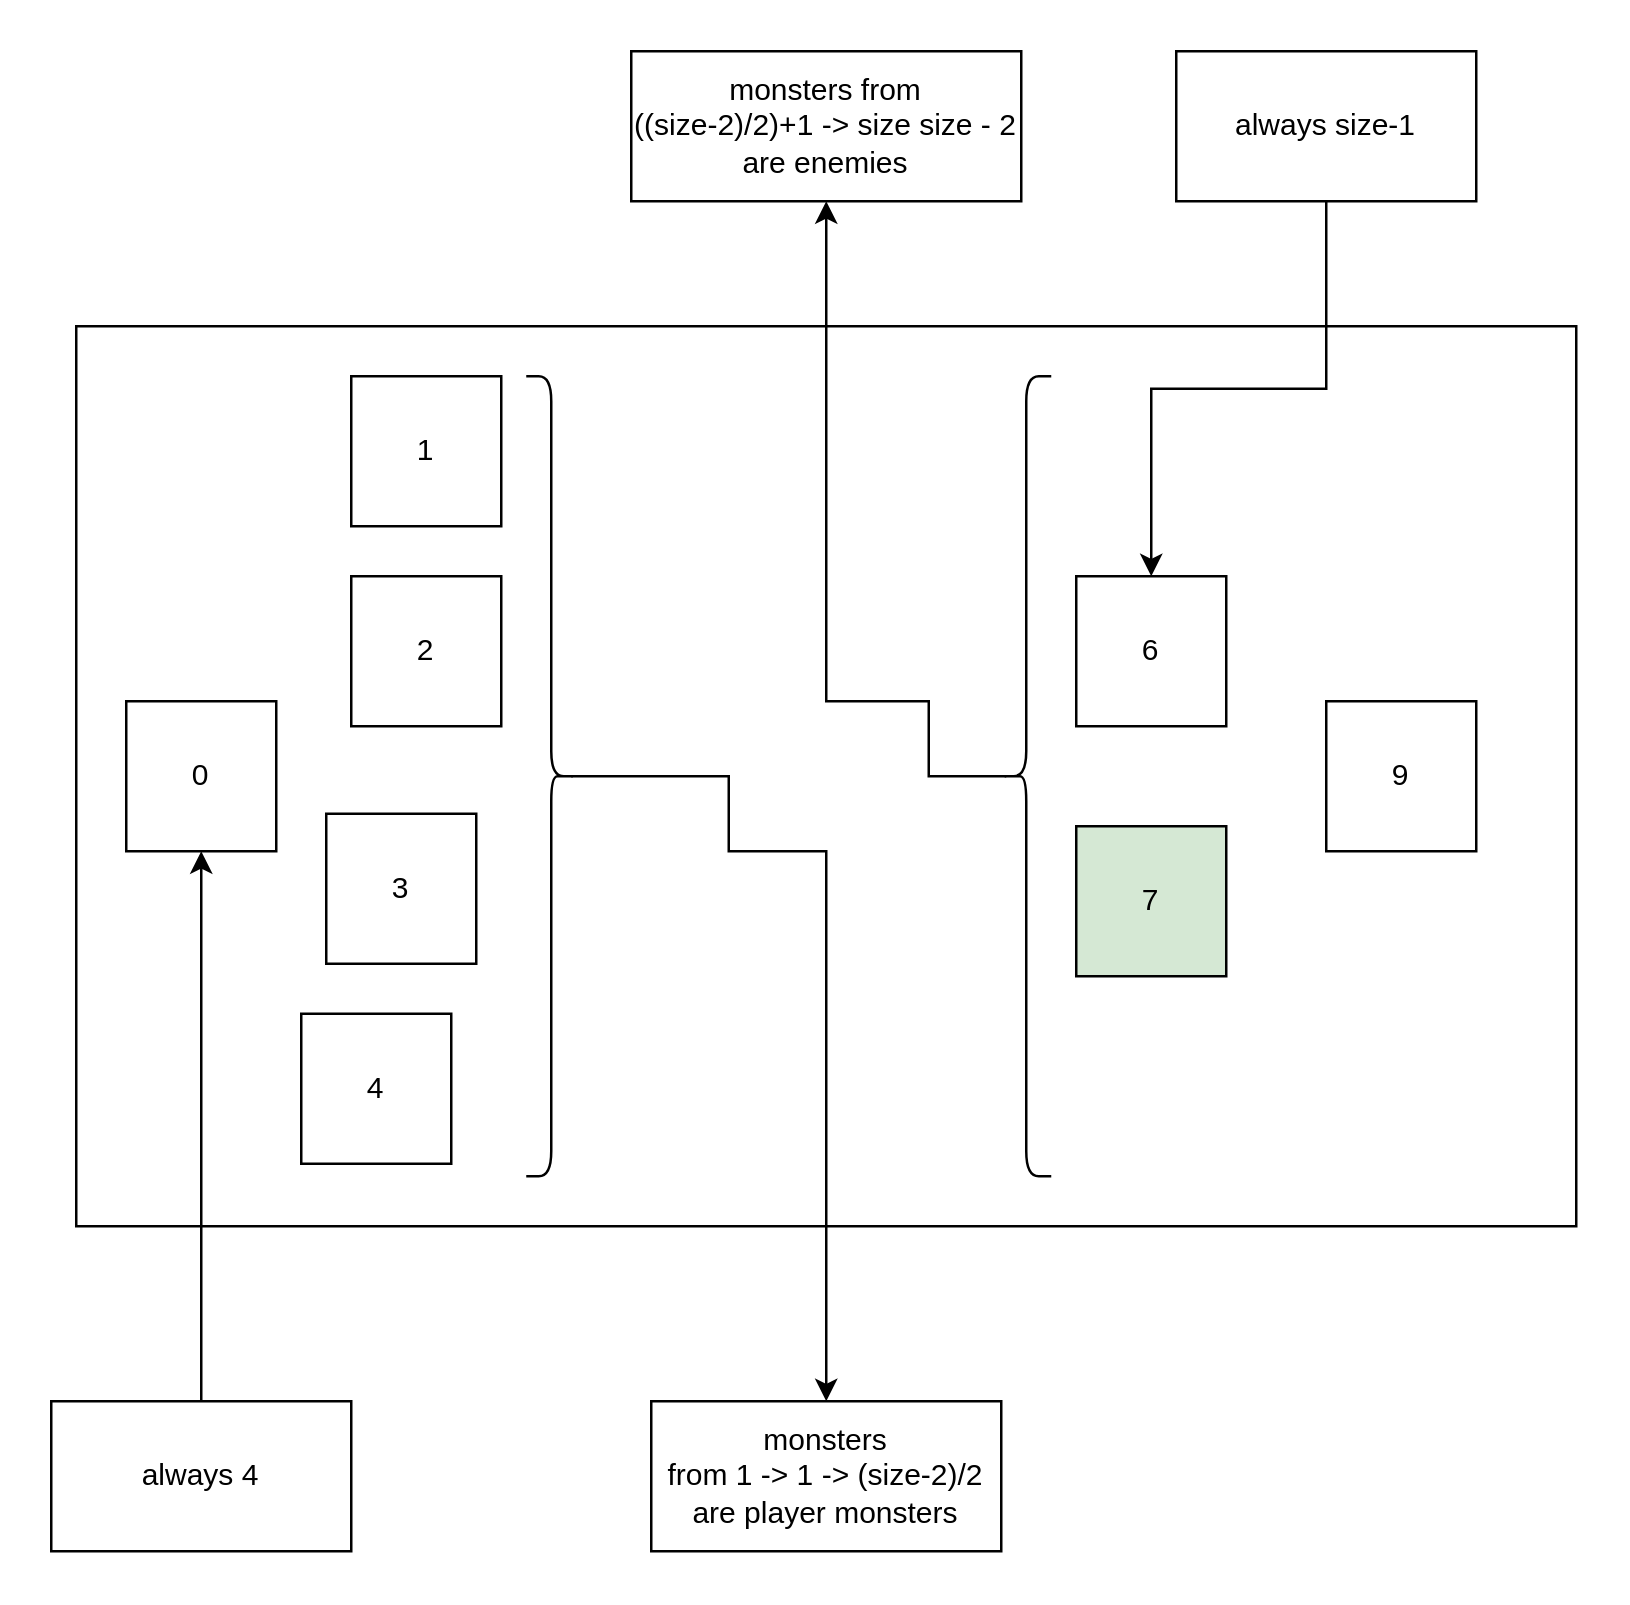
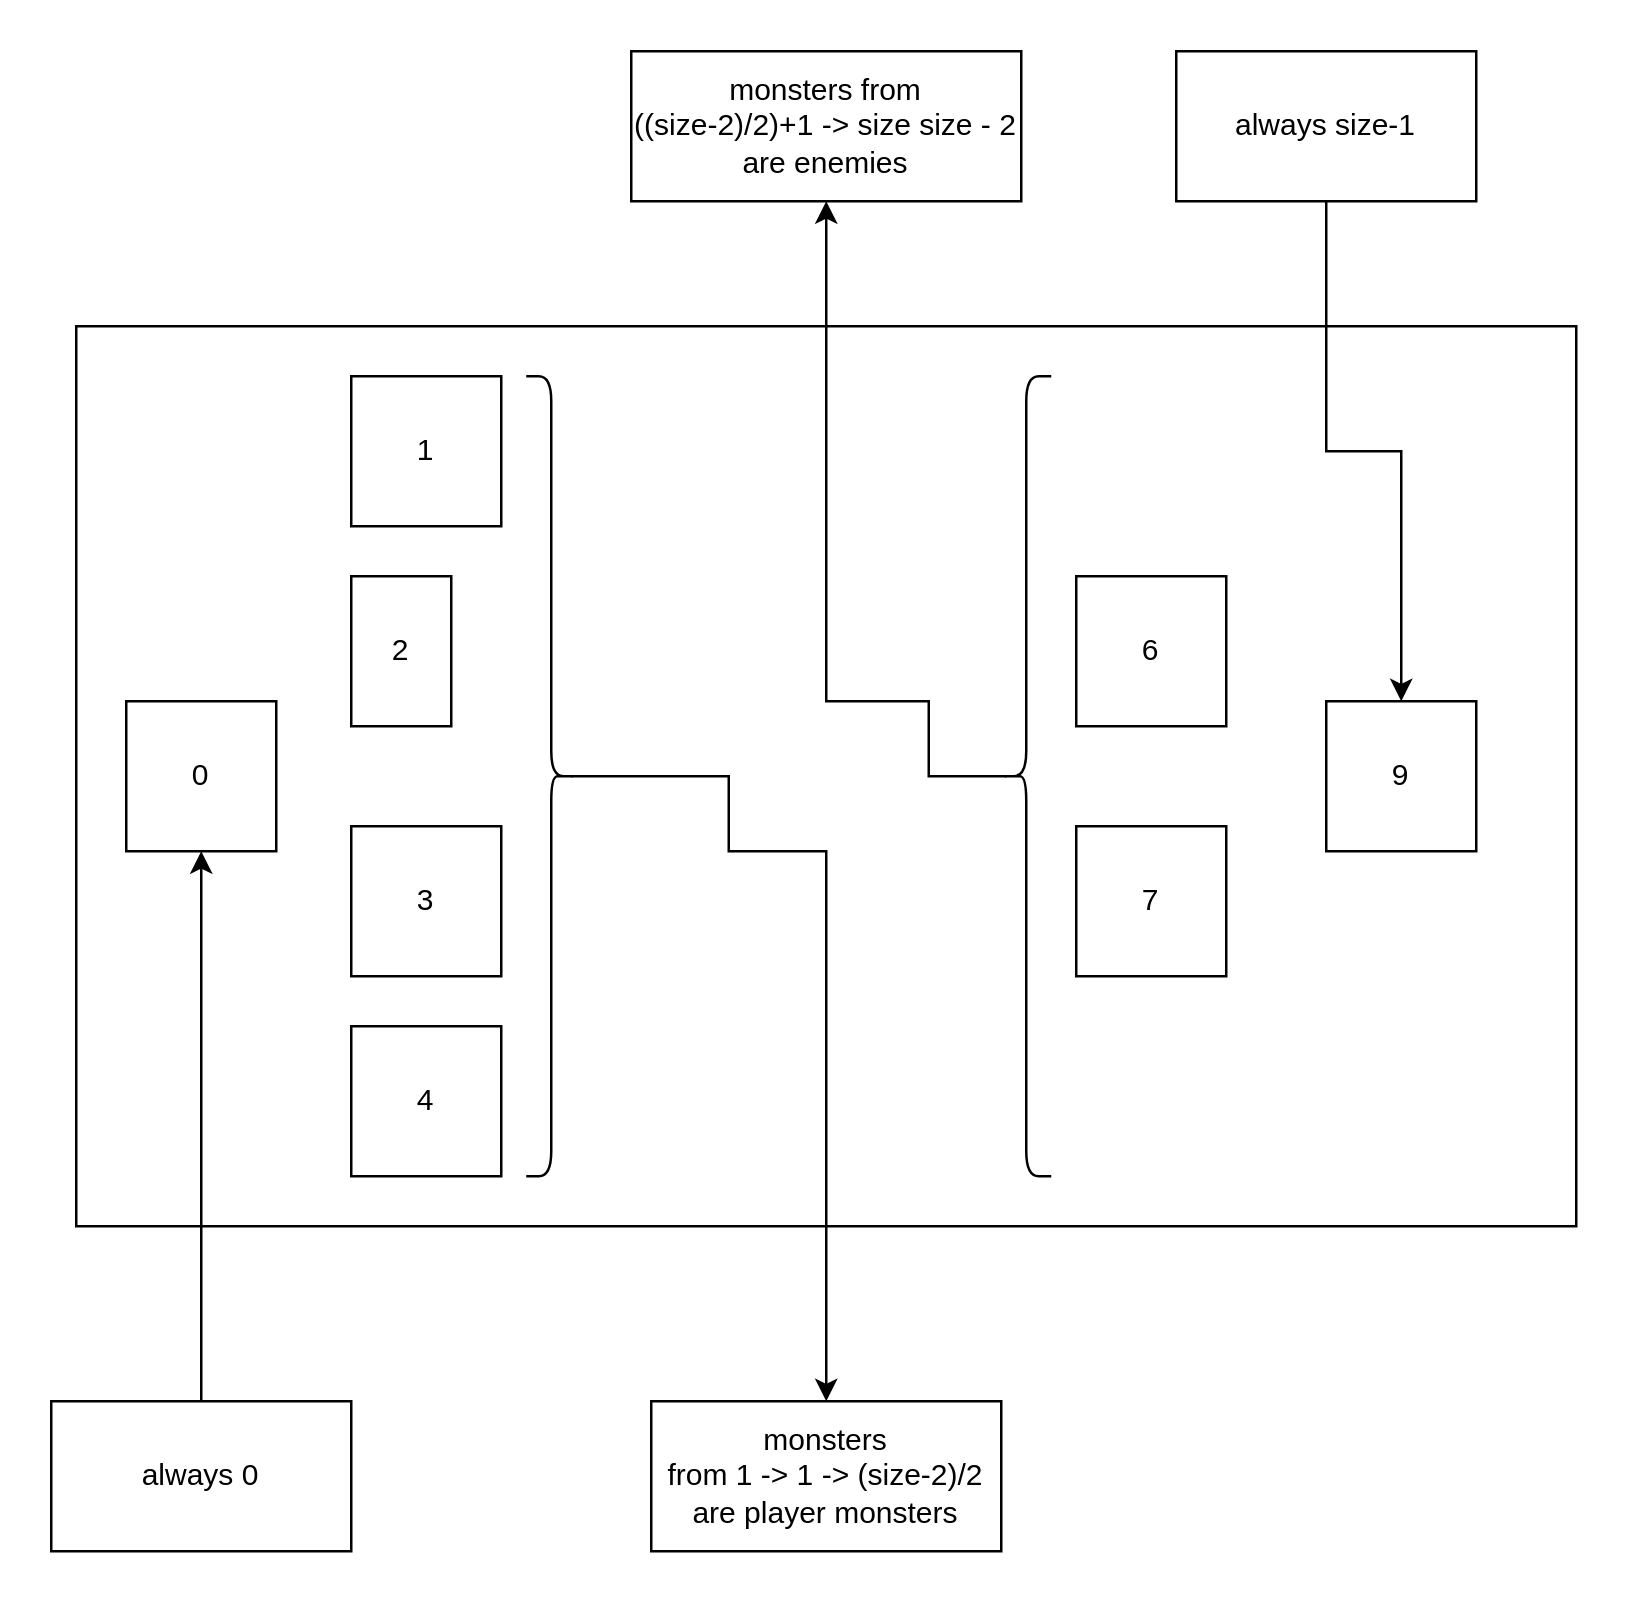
- <mxCell id="13" style="edgeStyle=orthogonalEdgeStyle;rounded=0;orthogonalLoop=1;jettySize=auto;html=1;exitX=0.5;exitY=1;exitDx=0;exitDy=0;" edge="1" parent="1" source="14" target="8"><mxGeometry relative="1" as="geometry" /></mxCell>
+ <mxCell id="13" style="edgeStyle=orthogonalEdgeStyle;rounded=0;orthogonalLoop=1;jettySize=auto;html=1;exitX=0.5;exitY=1;exitDx=0;exitDy=0;entryX=0.5;entryY=0;entryDx=0;entryDy=0;" edge="1" parent="1" source="14" target="10"><mxGeometry relative="1" as="geometry" /></mxCell>
- <mxCell id="4" value="2" style="rounded=0;whiteSpace=wrap;html=1;" vertex="1" parent="1"><mxGeometry x="140" y="230" width="60" height="60" as="geometry" /></mxCell>
+ <mxCell id="4" value="2" style="rounded=0;whiteSpace=wrap;html=1;" vertex="1" parent="1"><mxGeometry x="140" y="230" width="40" height="60" as="geometry" /></mxCell>
- <mxCell id="5" value="3" style="rounded=0;whiteSpace=wrap;html=1;" vertex="1" parent="1"><mxGeometry x="130" y="325" width="60" height="60" as="geometry" /></mxCell>
+ <mxCell id="5" value="3" style="rounded=0;whiteSpace=wrap;html=1;" vertex="1" parent="1"><mxGeometry x="140" y="330" width="60" height="60" as="geometry" /></mxCell>
- <mxCell id="9" value="7" style="rounded=0;whiteSpace=wrap;html=1;fillColor=#d5e8d4;" vertex="1" parent="1"><mxGeometry x="430" y="330" width="60" height="60" as="geometry" /></mxCell>
+ <mxCell id="9" value="7" style="rounded=0;whiteSpace=wrap;html=1;" vertex="1" parent="1"><mxGeometry x="430" y="330" width="60" height="60" as="geometry" /></mxCell>
- <mxCell id="7" value="4" style="rounded=0;whiteSpace=wrap;html=1;" vertex="1" parent="1"><mxGeometry x="120" y="405" width="60" height="60" as="geometry" /></mxCell>
+ <mxCell id="7" value="4" style="rounded=0;whiteSpace=wrap;html=1;" vertex="1" parent="1"><mxGeometry x="140" y="410" width="60" height="60" as="geometry" /></mxCell>
- <mxCell id="12" value="always 4" style="rounded=0;whiteSpace=wrap;html=1;" vertex="1" parent="1"><mxGeometry x="20" y="560" width="120" height="60" as="geometry" /></mxCell>
+ <mxCell id="12" value="always 0" style="rounded=0;whiteSpace=wrap;html=1;" vertex="1" parent="1"><mxGeometry x="20" y="560" width="120" height="60" as="geometry" /></mxCell>
